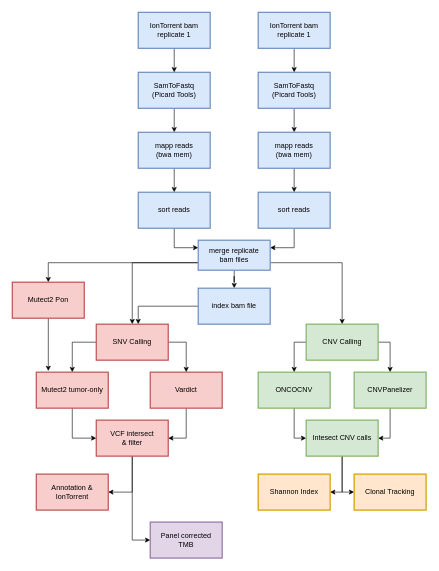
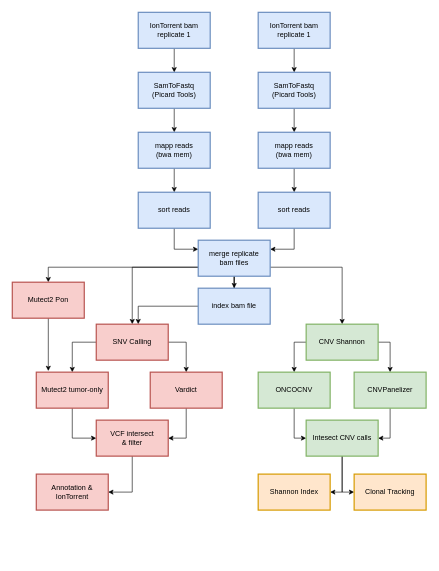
- <mxCell id="22" value="&lt;div&gt;merge replicate &lt;br&gt;&lt;/div&gt;&lt;div&gt;bam files&lt;/div&gt;" style="rounded=0;whiteSpace=wrap;html=1;fillColor=#dae8fc;strokeColor=#6c8ebf;strokeWidth=2;" vertex="1" parent="1"><mxGeometry x="330" y="400" width="120" height="50" as="geometry" /></mxCell>
+ <mxCell id="22" value="&lt;div&gt;merge replicate &lt;br&gt;&lt;/div&gt;&lt;div&gt;bam files&lt;/div&gt;" style="rounded=0;whiteSpace=wrap;html=1;fillColor=#dae8fc;strokeColor=#6c8ebf;strokeWidth=2;" vertex="1" parent="1"><mxGeometry x="330" y="400" width="120" height="60" as="geometry" /></mxCell>
- <mxCell id="37" value="CNV Calling" style="rounded=0;whiteSpace=wrap;html=1;fillColor=#d5e8d4;strokeColor=#82b366;strokeWidth=2;" vertex="1" parent="1"><mxGeometry x="510" y="540" width="120" height="60" as="geometry" /></mxCell>
+ <mxCell id="37" value="CNV Shannon" style="rounded=0;whiteSpace=wrap;html=1;fillColor=#d5e8d4;strokeColor=#82b366;strokeWidth=2;" vertex="1" parent="1"><mxGeometry x="510" y="540" width="120" height="60" as="geometry" /></mxCell>
- <mxCell id="33" style="edgeStyle=orthogonalEdgeStyle;rounded=0;orthogonalLoop=1;jettySize=auto;html=1;entryX=0;entryY=0.5;entryDx=0;entryDy=0;" edge="1" parent="1" source="34" target="50"><mxGeometry relative="1" as="geometry" /></mxCell>
- <mxCell id="50" value="&lt;div&gt;Panel corrected &lt;br&gt;&lt;/div&gt;&lt;div&gt;TMB&lt;/div&gt;" style="rounded=0;whiteSpace=wrap;html=1;fillColor=#e1d5e7;strokeColor=#9673a6;strokeWidth=2;" vertex="1" parent="1"><mxGeometry x="250" y="870" width="120" height="60" as="geometry" /></mxCell>
